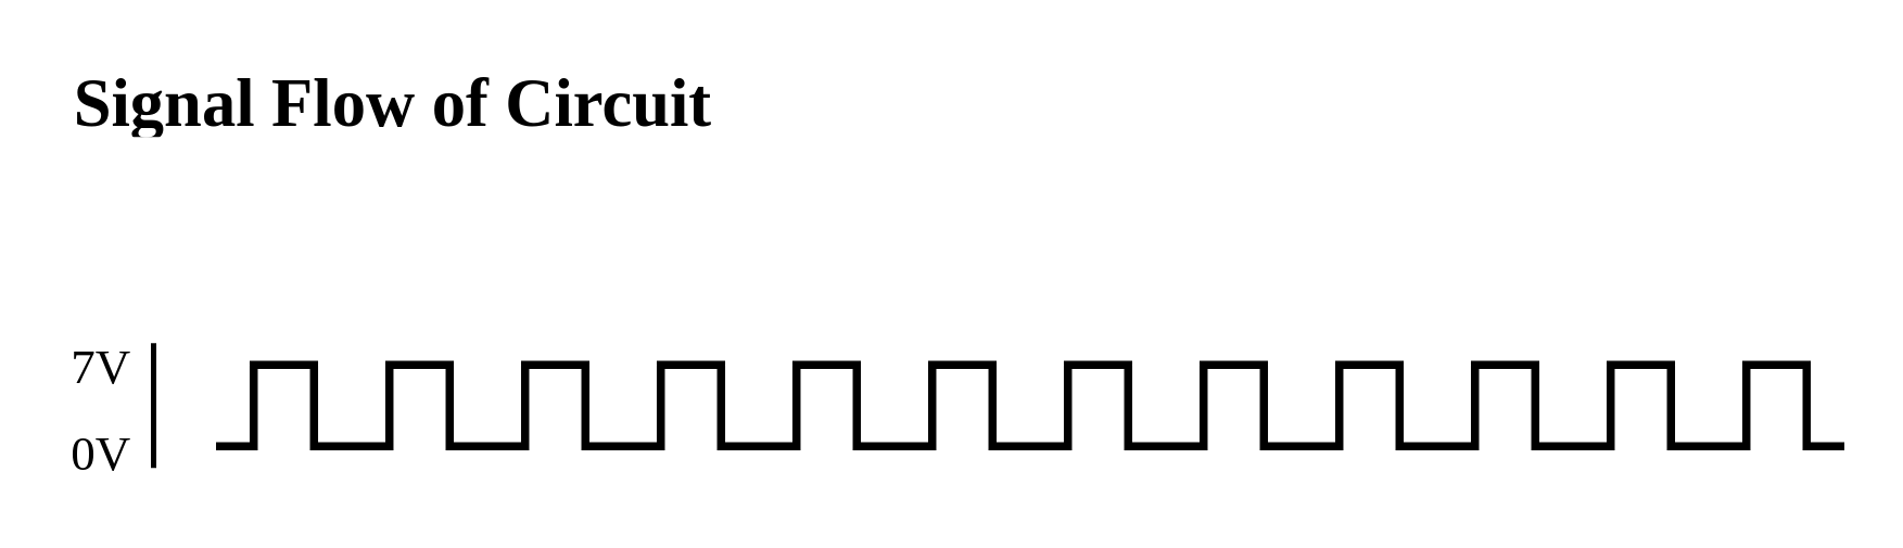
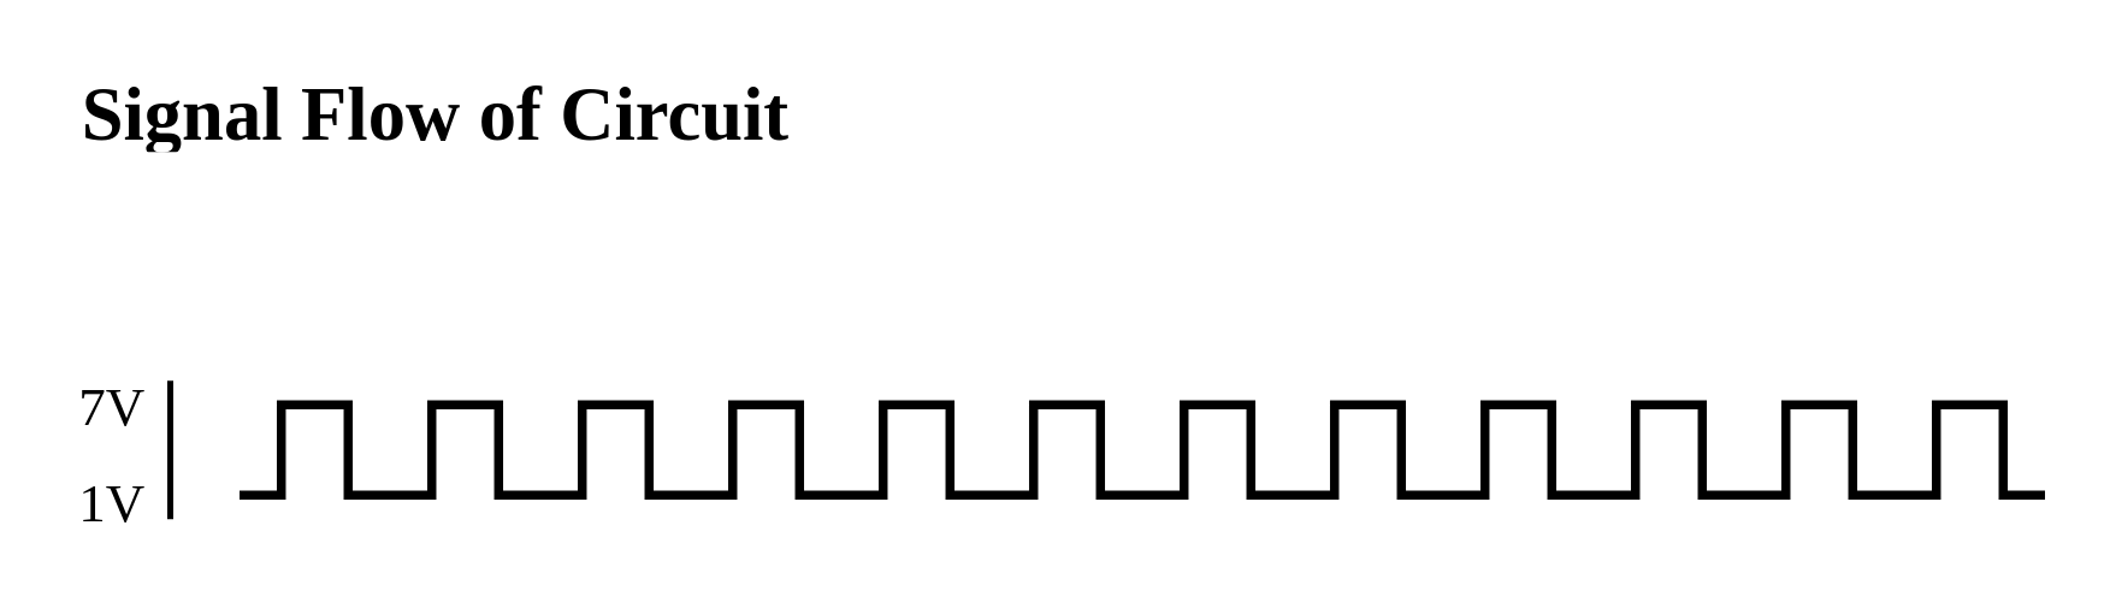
- <mxCell id="19" value="0V" style="text;strokeColor=none;fillColor=none;align=left;verticalAlign=middle;spacingLeft=4;spacingRight=4;overflow=hidden;points=[[0,0.5],[1,0.5]];portConstraint=eastwest;rotatable=0;fontFamily=Times New Roman;fontSize=18;" vertex="1" parent="17"><mxGeometry y="32" width="34" height="30" as="geometry" /></mxCell>
+ <mxCell id="19" value="1V" style="text;strokeColor=none;fillColor=none;align=left;verticalAlign=middle;spacingLeft=4;spacingRight=4;overflow=hidden;points=[[0,0.5],[1,0.5]];portConstraint=eastwest;rotatable=0;fontFamily=Times New Roman;fontSize=18;" vertex="1" parent="17"><mxGeometry y="32" width="34" height="30" as="geometry" /></mxCell>
